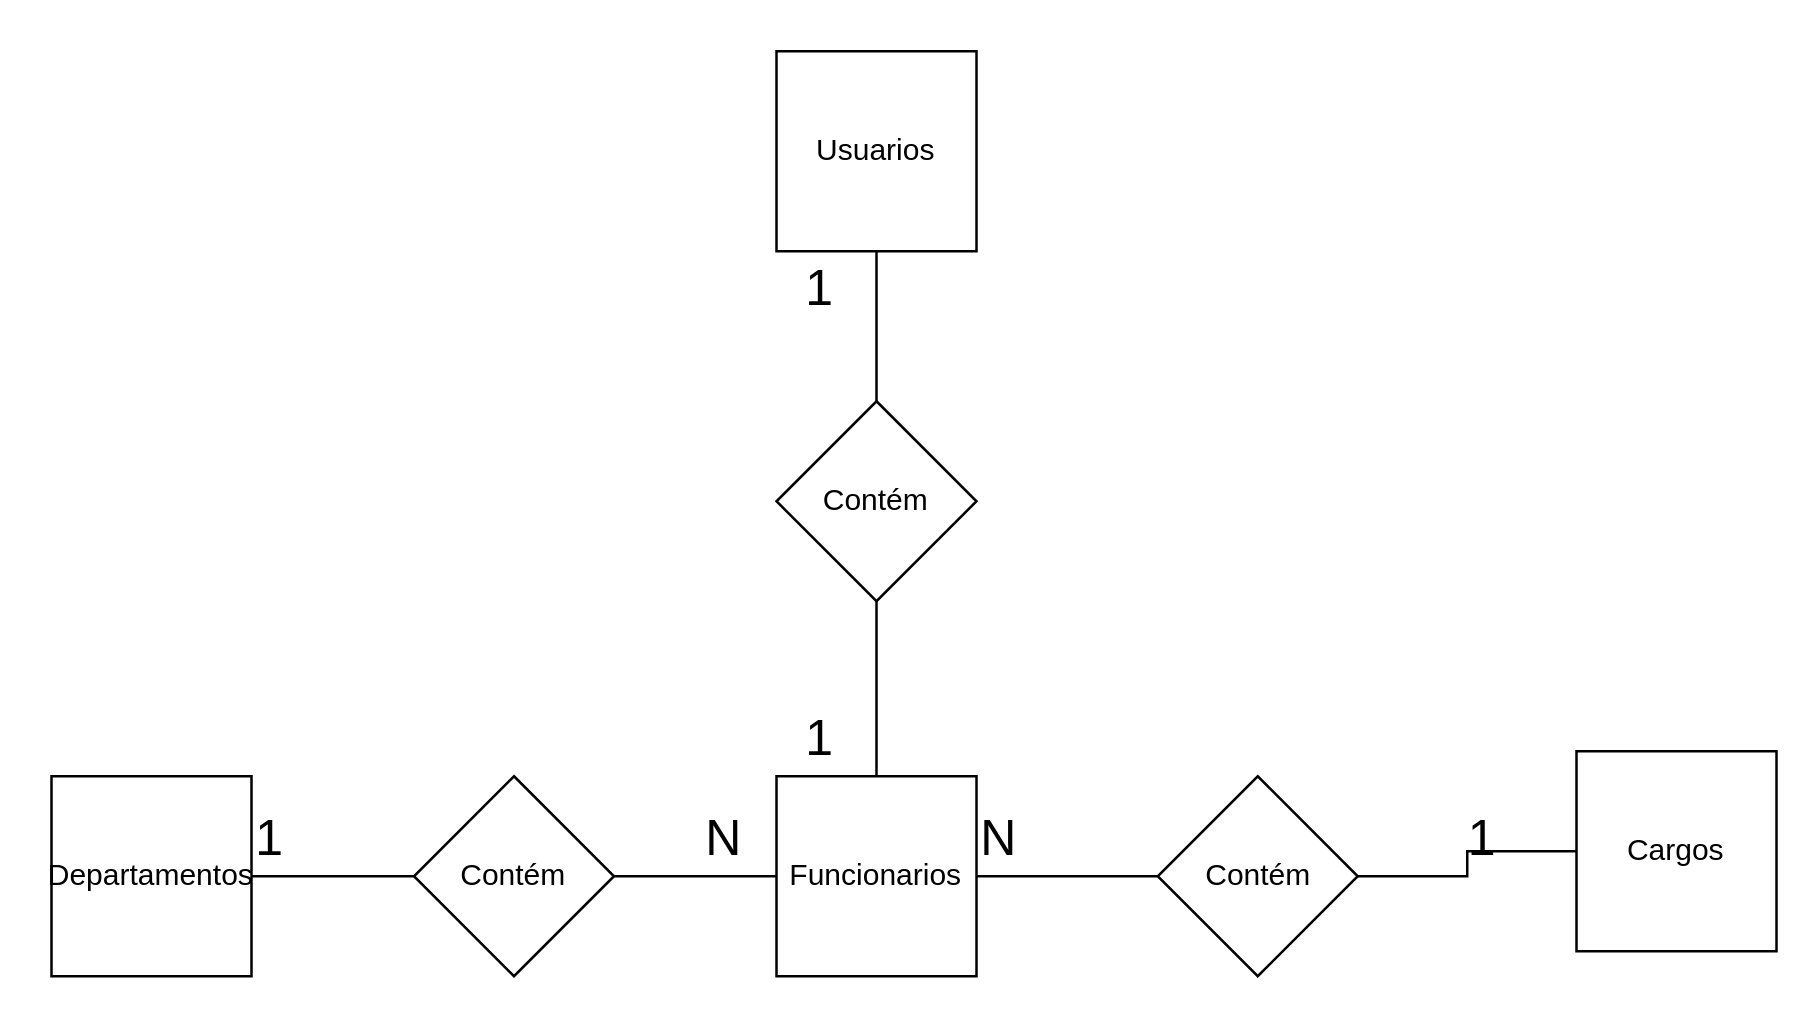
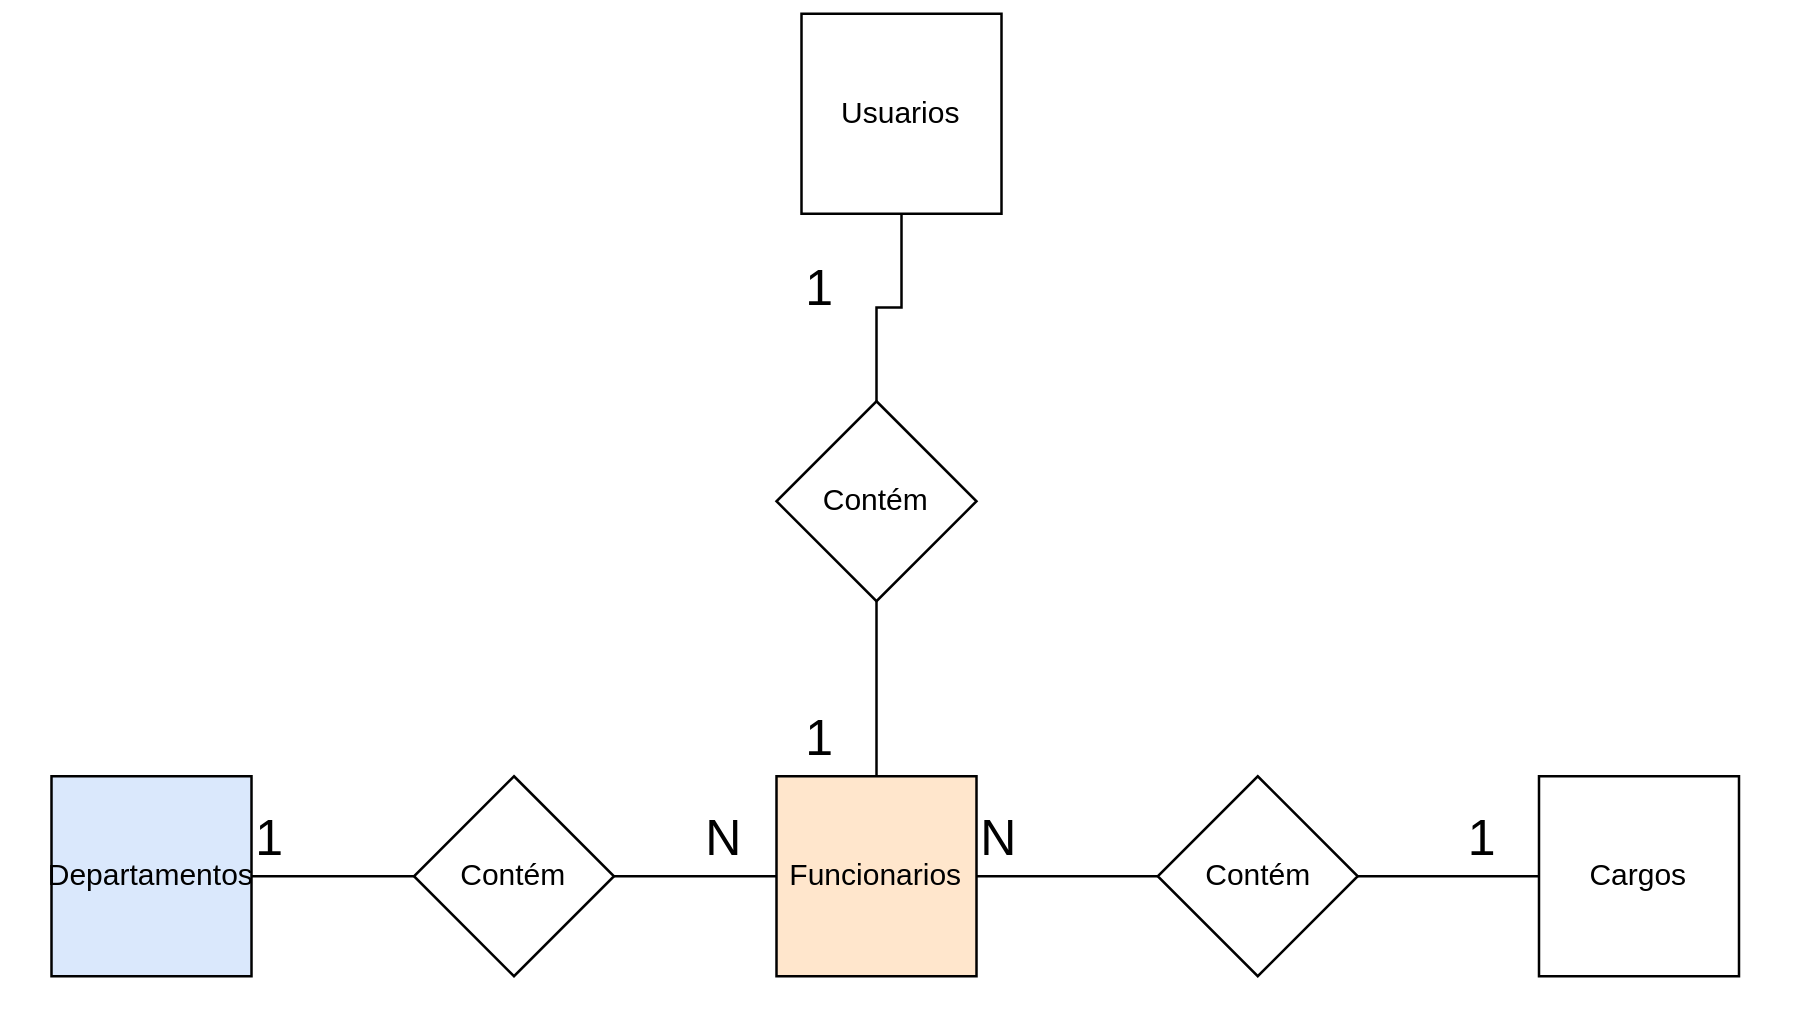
- <mxCell id="3" value="Usuarios" style="whiteSpace=wrap;html=1;aspect=fixed;" vertex="1" parent="1"><mxGeometry x="310" y="20" width="80" height="80" as="geometry" /></mxCell>
+ <mxCell id="3" value="Usuarios" style="whiteSpace=wrap;html=1;aspect=fixed;" vertex="1" parent="1"><mxGeometry x="320" y="5" width="80" height="80" as="geometry" /></mxCell>
- <mxCell id="7" value="Cargos" style="whiteSpace=wrap;html=1;aspect=fixed;" vertex="1" parent="1"><mxGeometry x="630" y="300" width="80" height="80" as="geometry" /></mxCell>
+ <mxCell id="7" value="Cargos" style="whiteSpace=wrap;html=1;aspect=fixed;" vertex="1" parent="1"><mxGeometry x="615" y="310" width="80" height="80" as="geometry" /></mxCell>
- <mxCell id="6" value="Departamentos" style="whiteSpace=wrap;html=1;aspect=fixed;" vertex="1" parent="1"><mxGeometry x="20" y="310" width="80" height="80" as="geometry" /></mxCell>
+ <mxCell id="6" value="Departamentos" style="whiteSpace=wrap;html=1;aspect=fixed;fillColor=#dae8fc;" vertex="1" parent="1"><mxGeometry x="20" y="310" width="80" height="80" as="geometry" /></mxCell>
- <mxCell id="5" value="Funcionarios" style="whiteSpace=wrap;html=1;aspect=fixed;" vertex="1" parent="1"><mxGeometry x="310" y="310" width="80" height="80" as="geometry" /></mxCell>
+ <mxCell id="5" value="Funcionarios" style="whiteSpace=wrap;html=1;aspect=fixed;fillColor=#ffe6cc;" vertex="1" parent="1"><mxGeometry x="310" y="310" width="80" height="80" as="geometry" /></mxCell>
